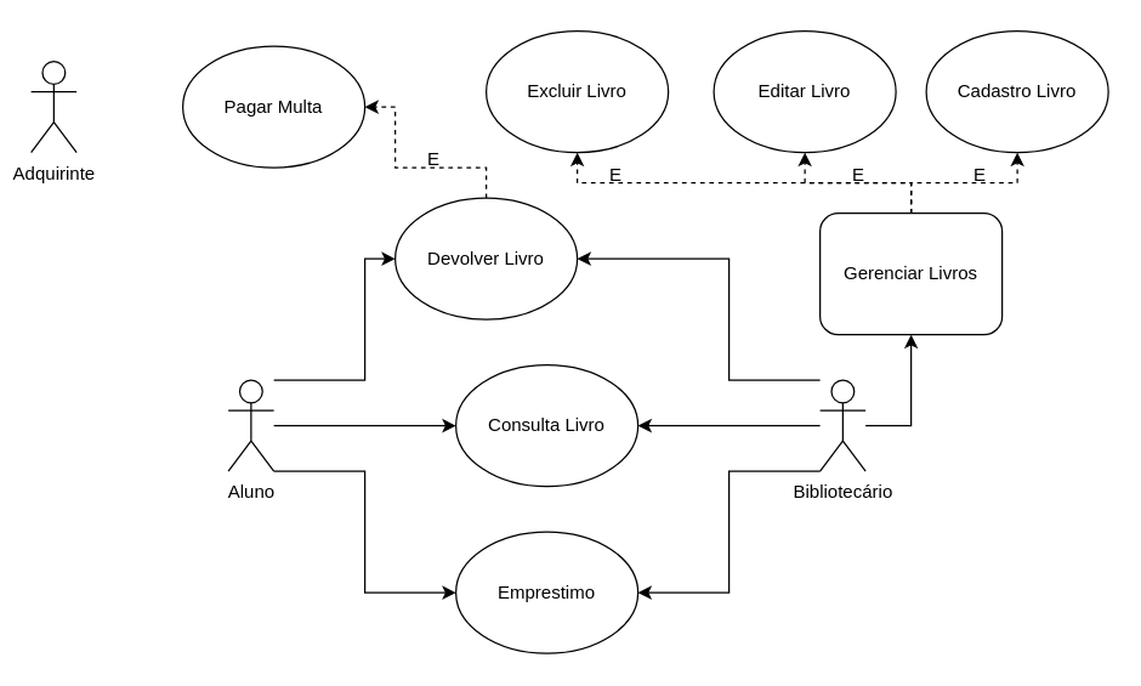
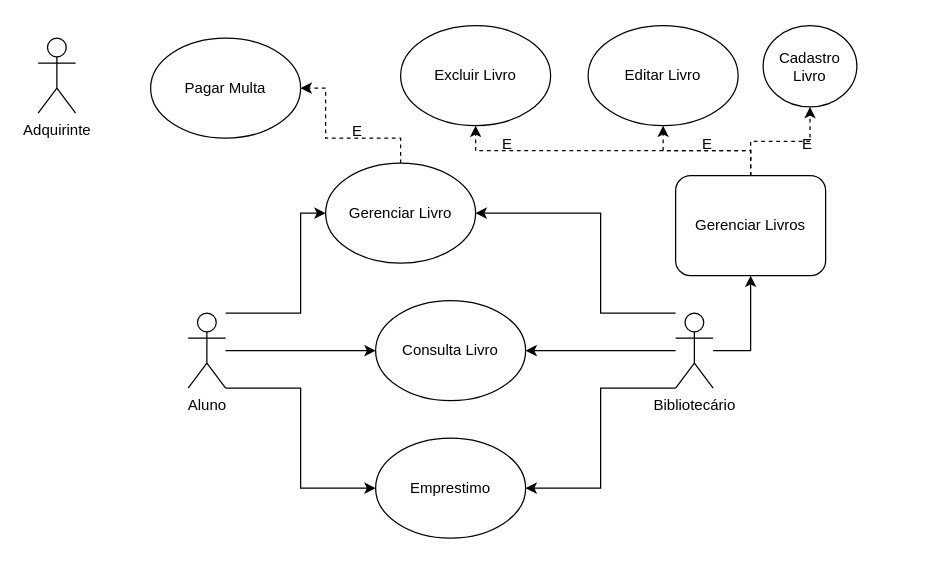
- <mxCell id="14" value="Cadastro Livro" style="ellipse;whiteSpace=wrap;html=1;" vertex="1" parent="1"><mxGeometry x="610" y="20" width="120" height="80" as="geometry" /></mxCell>
+ <mxCell id="14" value="Cadastro Livro" style="ellipse;whiteSpace=wrap;html=1;" vertex="1" parent="1"><mxGeometry x="610" y="20" width="75" height="65" as="geometry" /></mxCell>
- <mxCell id="27" value="Adquirinte" style="shape=umlActor;verticalLabelPosition=bottom;verticalAlign=top;html=1;outlineConnect=0;" vertex="1" parent="1"><mxGeometry x="20" y="40" width="30" height="60" as="geometry" /></mxCell>
+ <mxCell id="27" value="Adquirinte" style="shape=umlActor;verticalLabelPosition=bottom;verticalAlign=top;html=1;outlineConnect=0;" vertex="1" parent="1"><mxGeometry x="30" y="30" width="30" height="60" as="geometry" /></mxCell>
- <mxCell id="13" value="Devolver Livro" style="ellipse;whiteSpace=wrap;html=1;" vertex="1" parent="1"><mxGeometry x="260" y="130" width="120" height="80" as="geometry" /></mxCell>
+ <mxCell id="13" value="Gerenciar Livro" style="ellipse;whiteSpace=wrap;html=1;" vertex="1" parent="1"><mxGeometry x="260" y="130" width="120" height="80" as="geometry" /></mxCell>
